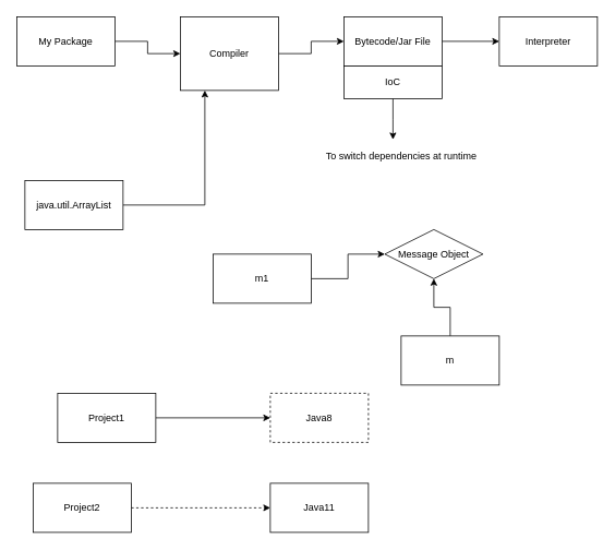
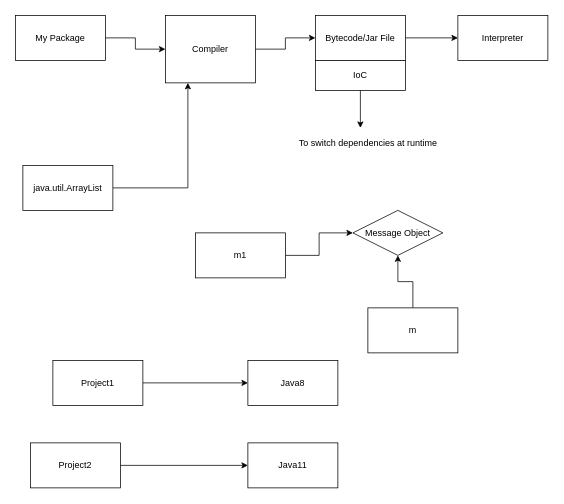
- <mxCell id="13" value="Java8" style="whiteSpace=wrap;html=1;dashed=1;" vertex="1" parent="1"><mxGeometry x="330" y="480" width="120" height="60" as="geometry" /></mxCell>
+ <mxCell id="13" value="Java8" style="whiteSpace=wrap;html=1;" vertex="1" parent="1"><mxGeometry x="330" y="480" width="120" height="60" as="geometry" /></mxCell>
- <mxCell id="14" style="edgeStyle=orthogonalEdgeStyle;rounded=0;orthogonalLoop=1;jettySize=auto;html=1;dashed=1;" edge="1" parent="1" source="15" target="16"><mxGeometry relative="1" as="geometry" /></mxCell>
+ <mxCell id="14" style="edgeStyle=orthogonalEdgeStyle;rounded=0;orthogonalLoop=1;jettySize=auto;html=1;" edge="1" parent="1" source="15" target="16"><mxGeometry relative="1" as="geometry" /></mxCell>
